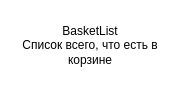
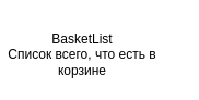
- <mxCell id="2" value="BasketList&lt;br&gt;Список всего, что есть в корзине" style="text;strokeColor=none;align=center;fillColor=none;html=1;verticalAlign=middle;whiteSpace=wrap;rounded=0;" vertex="1" parent="1"><mxGeometry x="20" y="20" width="140" height="50" as="geometry" /></mxCell>
+ <mxCell id="2" value="BasketList&lt;br&gt;Список всего, что есть в корзине" style="text;strokeColor=none;align=center;fillColor=none;html=1;verticalAlign=middle;whiteSpace=wrap;rounded=0;" vertex="1" parent="1"><mxGeometry x="5" y="25" width="140" height="50" as="geometry" /></mxCell>
